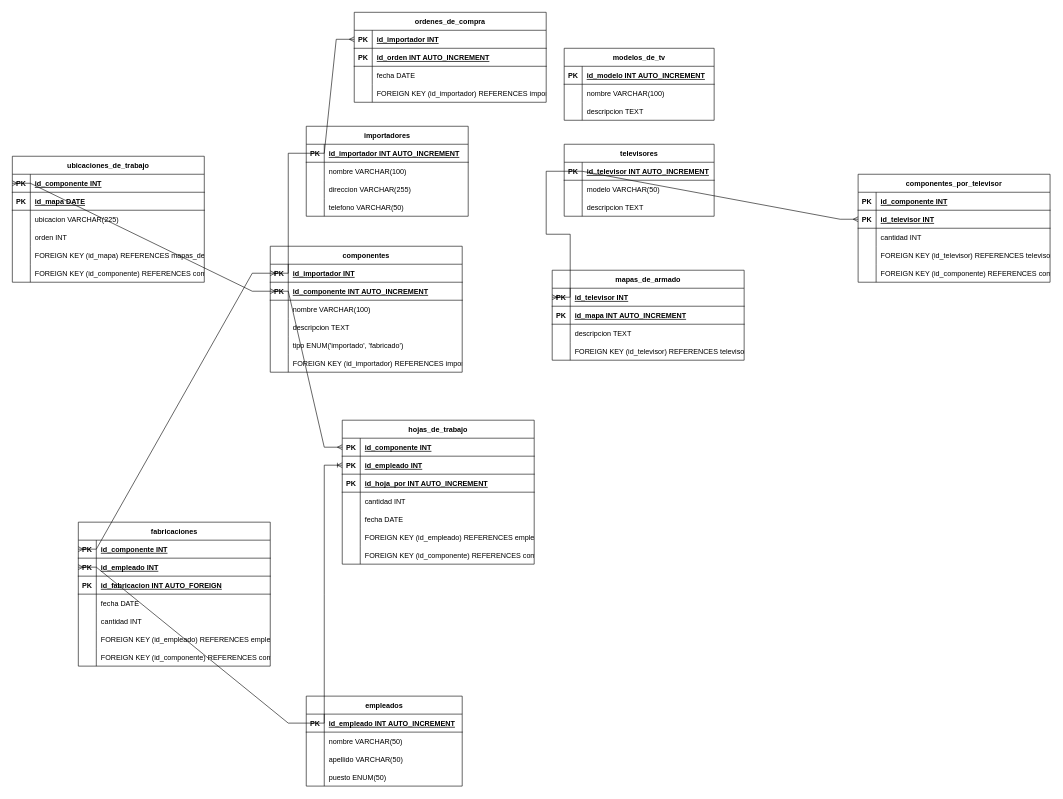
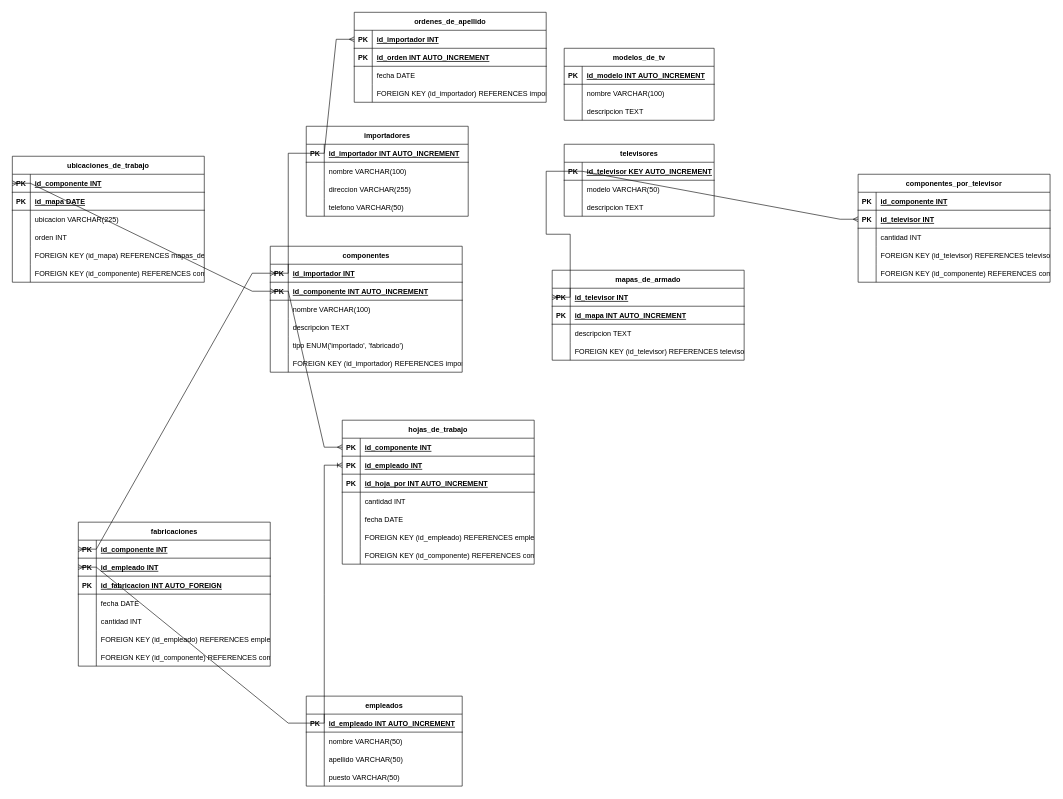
- <mxCell id="92" value="ordenes_de_compra" style="shape=table;startSize=30;container=1;collapsible=1;childLayout=tableLayout;fixedRows=1;rowLines=0;fontStyle=1;align=center;resizeLast=1;" vertex="1" parent="1"><mxGeometry x="590" y="20" width="320" height="150" as="geometry"><mxRectangle x="-470" y="-260" width="150" height="30" as="alternateBounds" /></mxGeometry></mxCell>
+ <mxCell id="92" value="ordenes_de_apellido" style="shape=table;startSize=30;container=1;collapsible=1;childLayout=tableLayout;fixedRows=1;rowLines=0;fontStyle=1;align=center;resizeLast=1;" vertex="1" parent="1"><mxGeometry x="590" y="20" width="320" height="150" as="geometry"><mxRectangle x="-470" y="-260" width="150" height="30" as="alternateBounds" /></mxGeometry></mxCell>
- <mxCell id="50" value="id_televisor INT AUTO_INCREMENT " style="shape=partialRectangle;overflow=hidden;connectable=0;fillColor=none;align=left;strokeColor=inherit;top=0;left=0;bottom=0;right=0;spacingLeft=6;fontStyle=5;" vertex="1" parent="48"><mxGeometry x="30" width="220" height="30" as="geometry"><mxRectangle width="220" height="30" as="alternateBounds" /></mxGeometry></mxCell>
+ <mxCell id="50" value="id_televisor KEY AUTO_INCREMENT " style="shape=partialRectangle;overflow=hidden;connectable=0;fillColor=none;align=left;strokeColor=inherit;top=0;left=0;bottom=0;right=0;spacingLeft=6;fontStyle=5;" vertex="1" parent="48"><mxGeometry x="30" width="220" height="30" as="geometry"><mxRectangle width="220" height="30" as="alternateBounds" /></mxGeometry></mxCell>
- <mxCell id="14" value="puesto ENUM(50)" style="shape=partialRectangle;overflow=hidden;connectable=0;fillColor=none;align=left;strokeColor=inherit;top=0;left=0;bottom=0;right=0;spacingLeft=6;" vertex="1" parent="12"><mxGeometry x="30" width="230" height="30" as="geometry"><mxRectangle width="230" height="30" as="alternateBounds" /></mxGeometry></mxCell>
+ <mxCell id="14" value="puesto VARCHAR(50)" style="shape=partialRectangle;overflow=hidden;connectable=0;fillColor=none;align=left;strokeColor=inherit;top=0;left=0;bottom=0;right=0;spacingLeft=6;" vertex="1" parent="12"><mxGeometry x="30" width="230" height="30" as="geometry"><mxRectangle width="230" height="30" as="alternateBounds" /></mxGeometry></mxCell>
